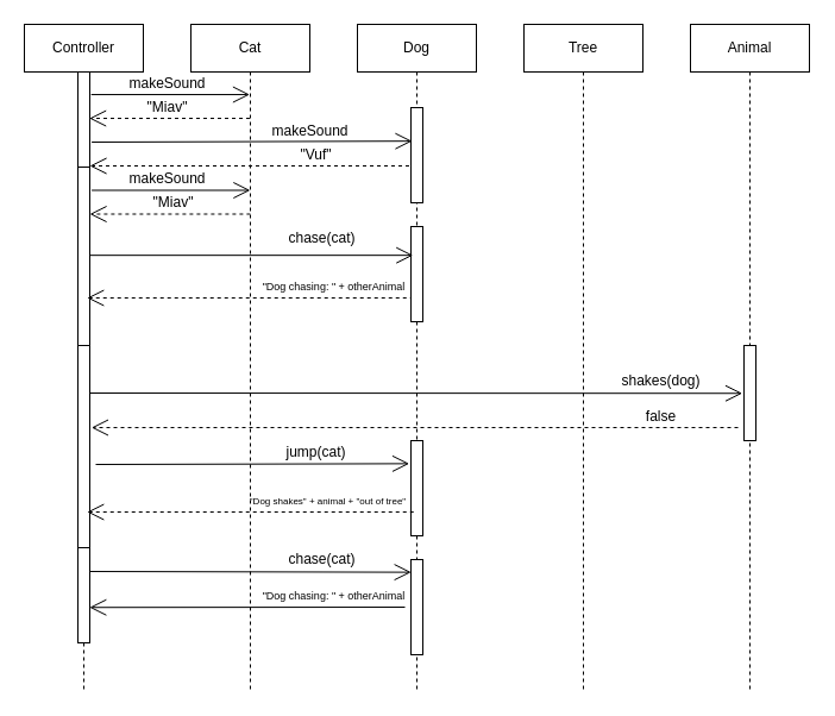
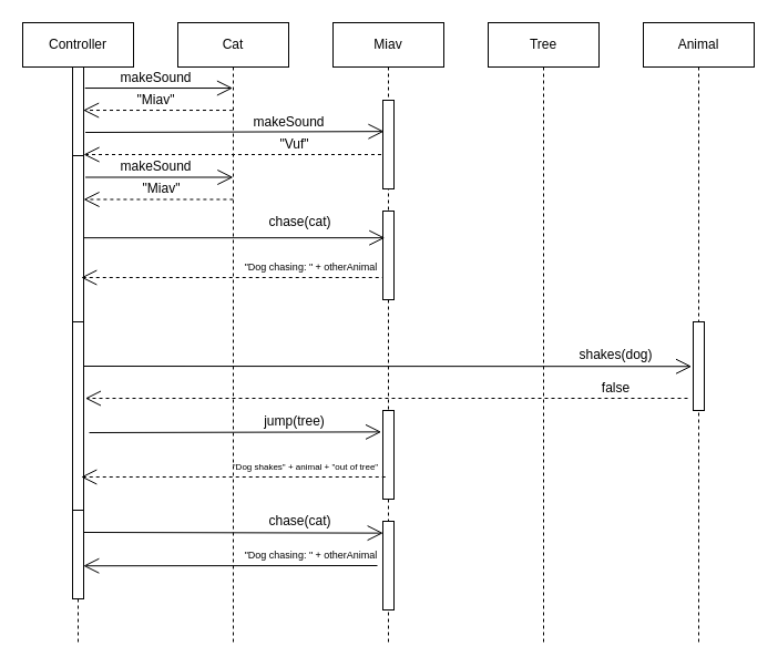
- <mxCell id="15" value="Dog" style="shape=umlLifeline;perimeter=lifelinePerimeter;whiteSpace=wrap;html=1;container=1;collapsible=0;recursiveResize=0;outlineConnect=0;" vertex="1" parent="1"><mxGeometry x="300" y="20" width="100" height="560" as="geometry" /></mxCell>
+ <mxCell id="15" value="Miav" style="shape=umlLifeline;perimeter=lifelinePerimeter;whiteSpace=wrap;html=1;container=1;collapsible=0;recursiveResize=0;outlineConnect=0;" vertex="1" parent="1"><mxGeometry x="300" y="20" width="100" height="560" as="geometry" /></mxCell>
- <mxCell id="35" value="jump(cat)" style="text;html=1;align=center;verticalAlign=middle;resizable=0;points=[];autosize=1;strokeColor=none;fillColor=none;" vertex="1" parent="1"><mxGeometry x="230" y="370" width="70" height="20" as="geometry" /></mxCell>
+ <mxCell id="35" value="jump(tree)" style="text;html=1;align=center;verticalAlign=middle;resizable=0;points=[];autosize=1;strokeColor=none;fillColor=none;" vertex="1" parent="1"><mxGeometry x="230" y="370" width="70" height="20" as="geometry" /></mxCell>
